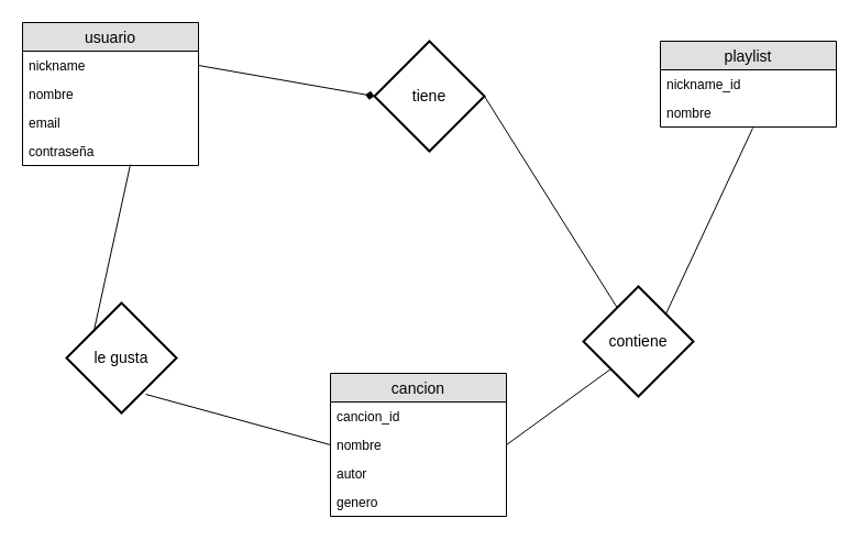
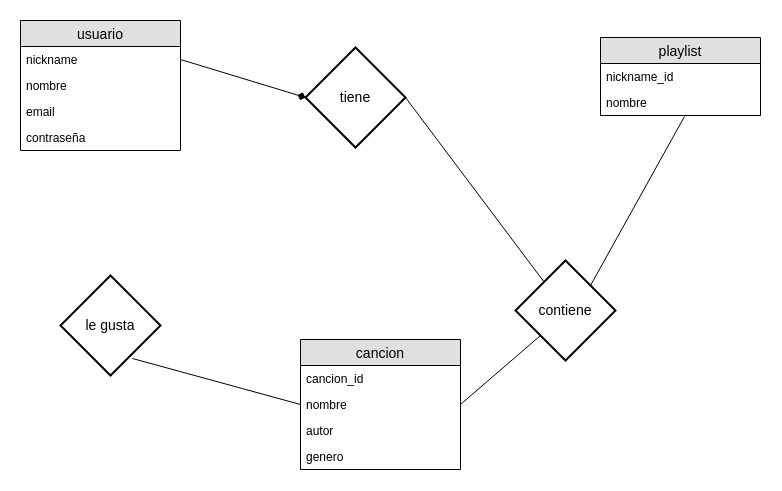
- <mxCell id="21" value="tiene" style="shape=rhombus;strokeWidth=2;fontSize=17;perimeter=rhombusPerimeter;whiteSpace=wrap;html=1;align=center;fontSize=14;" parent="1" vertex="1"><mxGeometry x="340" y="37" width="100" height="100" as="geometry" /></mxCell>
+ <mxCell id="21" value="tiene" style="shape=rhombus;strokeWidth=2;fontSize=17;perimeter=rhombusPerimeter;whiteSpace=wrap;html=1;align=center;fontSize=14;" parent="1" vertex="1"><mxGeometry x="305" y="47" width="100" height="100" as="geometry" /></mxCell>
- <mxCell id="19" value="" style="endArrow=none;html=1;entryX=0.613;entryY=0.962;entryDx=0;entryDy=0;entryPerimeter=0;exitX=0;exitY=0;exitDx=0;exitDy=0;" parent="1" source="18" target="6" edge="1"><mxGeometry width="50" height="50" relative="1" as="geometry"><mxPoint x="20" y="500" as="sourcePoint" /><mxPoint x="70" y="450" as="targetPoint" /></mxGeometry></mxCell>
- <mxCell id="15" value="contiene" style="shape=rhombus;strokeWidth=2;fontSize=17;perimeter=rhombusPerimeter;whiteSpace=wrap;html=1;align=center;fontSize=14;" parent="1" vertex="1"><mxGeometry x="530" y="260" width="100" height="100" as="geometry" /></mxCell>
+ <mxCell id="15" value="contiene" style="shape=rhombus;strokeWidth=2;fontSize=17;perimeter=rhombusPerimeter;whiteSpace=wrap;html=1;align=center;fontSize=14;" parent="1" vertex="1"><mxGeometry x="515" y="260" width="100" height="100" as="geometry" /></mxCell>
